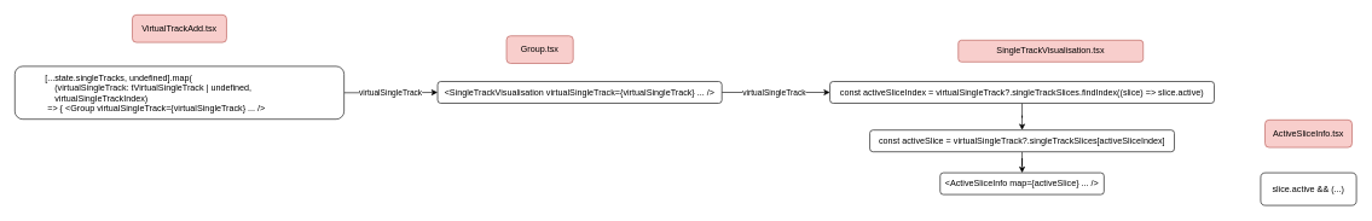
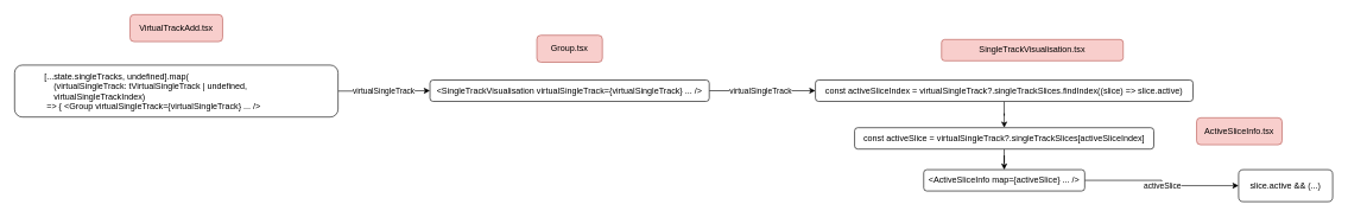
- <mxCell id="8" value="Group.tsx" style="rounded=1;whiteSpace=wrap;html=1;glass=0;fillColor=#f8cecc;strokeColor=#b85450;" vertex="1" parent="1"><mxGeometry x="698" y="49" width="92" height="38" as="geometry" /></mxCell>
+ <mxCell id="8" value="Group.tsx" style="rounded=1;whiteSpace=wrap;html=1;glass=0;fillColor=#f8cecc;strokeColor=#b85450;" vertex="1" parent="1"><mxGeometry x="753" y="49" width="92" height="38" as="geometry" /></mxCell>
- <mxCell id="2" value="ActiveSliceInfo.tsx" style="rounded=1;whiteSpace=wrap;html=1;glass=0;fillColor=#f8cecc;strokeColor=#b85450;" vertex="1" parent="1"><mxGeometry x="1744" y="165" width="120" height="38" as="geometry" /></mxCell>
+ <mxCell id="2" value="ActiveSliceInfo.tsx" style="rounded=1;whiteSpace=wrap;html=1;glass=0;fillColor=#f8cecc;strokeColor=#b85450;" vertex="1" parent="1"><mxGeometry x="1679" y="165" width="120" height="38" as="geometry" /></mxCell>
+ <mxCell id="5" style="edgeStyle=orthogonalEdgeStyle;rounded=0;orthogonalLoop=1;jettySize=auto;html=1;entryX=0;entryY=0.5;entryDx=0;entryDy=0;" edge="1" parent="1" source="7" target="3"><mxGeometry relative="1" as="geometry" /></mxCell>
+ <mxCell id="6" value="activeSlice" style="edgeLabel;html=1;align=center;verticalAlign=middle;resizable=0;points=[];" vertex="1" connectable="0" parent="5"><mxGeometry x="0.082" y="-2" relative="1" as="geometry"><mxPoint x="-5" y="-2" as="offset" /></mxGeometry></mxCell>
